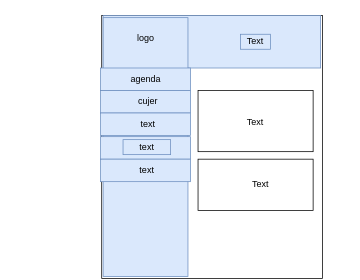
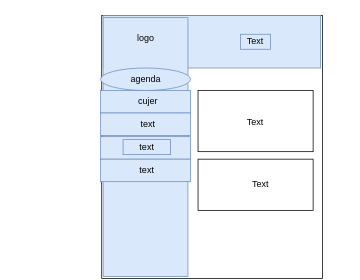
- <mxCell id="5" value="agenda" style="rounded=0;whiteSpace=wrap;html=1;fillColor=#dae8fc;strokeColor=#6c8ebf;" vertex="1" parent="1"><mxGeometry x="133.56" y="90" width="120" height="30" as="geometry" /></mxCell>
+ <mxCell id="5" value="agenda" style="ellipse;whiteSpace=wrap;html=1;fillColor=#dae8fc;strokeColor=#6c8ebf;" vertex="1" parent="1"><mxGeometry x="133.56" y="90" width="120" height="30" as="geometry" /></mxCell>
